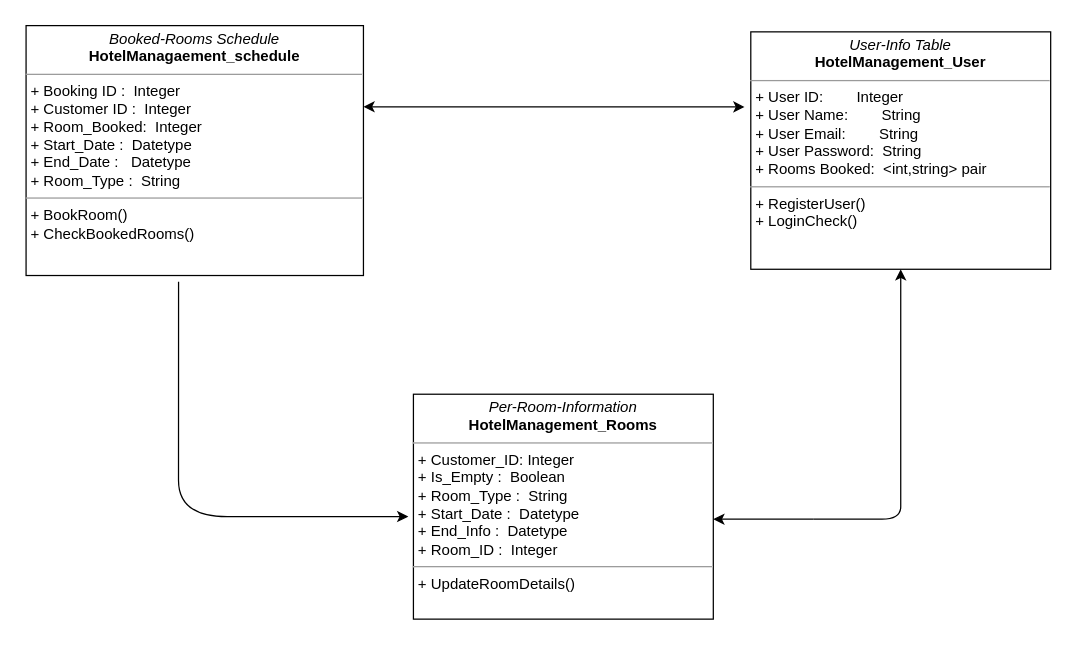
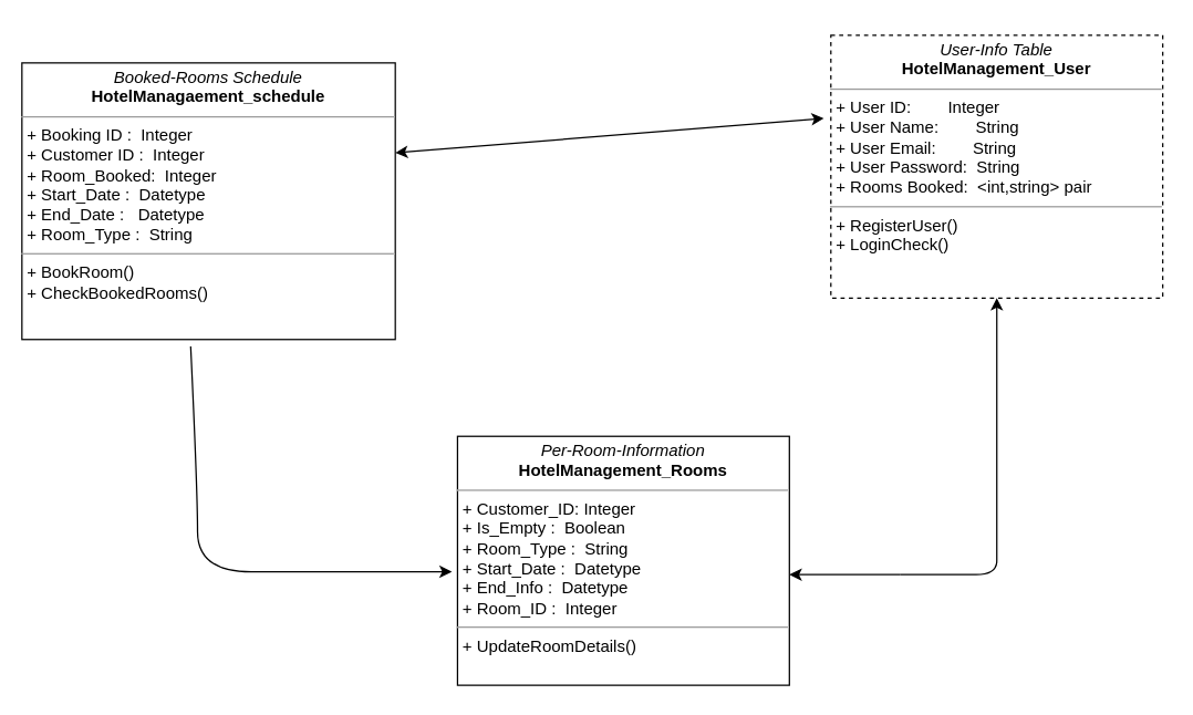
- <mxCell id="3" value="&lt;p style=&quot;margin: 0px ; margin-top: 4px ; text-align: center&quot;&gt;&lt;i&gt;Booked-Rooms Schedule&lt;/i&gt;&lt;br&gt;&lt;b&gt;HotelManagaement_schedule&lt;/b&gt;&lt;/p&gt;&lt;hr size=&quot;1&quot;&gt;&lt;p style=&quot;margin: 0px ; margin-left: 4px&quot;&gt;+ Booking ID&lt;span style=&quot;white-space: pre&quot;&gt; &lt;/span&gt;: &lt;span style=&quot;white-space: pre&quot;&gt; &lt;/span&gt;Integer&lt;/p&gt;&lt;p style=&quot;margin: 0px ; margin-left: 4px&quot;&gt;+ Customer ID&lt;span style=&quot;white-space: pre&quot;&gt; &lt;/span&gt;: &lt;span style=&quot;white-space: pre&quot;&gt; &lt;/span&gt;Integer&lt;/p&gt;&lt;p style=&quot;margin: 0px ; margin-left: 4px&quot;&gt;+ Room_Booked: &lt;span style=&quot;white-space: pre&quot;&gt; &lt;/span&gt;Integer&lt;/p&gt;&lt;p style=&quot;margin: 0px ; margin-left: 4px&quot;&gt;+ Start_Date&lt;span style=&quot;white-space: pre&quot;&gt; &lt;/span&gt;: &lt;span style=&quot;white-space: pre&quot;&gt;&lt;span style=&quot;white-space: pre&quot;&gt; &lt;/span&gt;&lt;/span&gt;Datetype&lt;/p&gt;&lt;p style=&quot;margin: 0px ; margin-left: 4px&quot;&gt;+ End_Date&lt;span style=&quot;white-space: pre&quot;&gt; &lt;/span&gt;:&amp;nbsp; &lt;span style=&quot;white-space: pre&quot;&gt;&lt;span style=&quot;white-space: pre&quot;&gt; &lt;/span&gt;&lt;/span&gt;Datetype&lt;/p&gt;&lt;p style=&quot;margin: 0px ; margin-left: 4px&quot;&gt;+ Room_Type&lt;span style=&quot;white-space: pre&quot;&gt; &lt;/span&gt;: &lt;span style=&quot;white-space: pre&quot;&gt; &lt;/span&gt;String&lt;/p&gt;&lt;hr size=&quot;1&quot;&gt;&lt;p style=&quot;margin: 0px ; margin-left: 4px&quot;&gt;+ BookRoom()&lt;br&gt;+ CheckBookedRooms()&lt;/p&gt;" style="verticalAlign=top;align=left;overflow=fill;fontSize=12;fontFamily=Helvetica;html=1;" vertex="1" parent="1"><mxGeometry x="20" y="20" width="270" height="200" as="geometry" /></mxCell>
+ <mxCell id="3" value="&lt;p style=&quot;margin: 0px ; margin-top: 4px ; text-align: center&quot;&gt;&lt;i&gt;Booked-Rooms Schedule&lt;/i&gt;&lt;br&gt;&lt;b&gt;HotelManagaement_schedule&lt;/b&gt;&lt;/p&gt;&lt;hr size=&quot;1&quot;&gt;&lt;p style=&quot;margin: 0px ; margin-left: 4px&quot;&gt;+ Booking ID&lt;span style=&quot;white-space: pre&quot;&gt; &lt;/span&gt;: &lt;span style=&quot;white-space: pre&quot;&gt; &lt;/span&gt;Integer&lt;/p&gt;&lt;p style=&quot;margin: 0px ; margin-left: 4px&quot;&gt;+ Customer ID&lt;span style=&quot;white-space: pre&quot;&gt; &lt;/span&gt;: &lt;span style=&quot;white-space: pre&quot;&gt; &lt;/span&gt;Integer&lt;/p&gt;&lt;p style=&quot;margin: 0px ; margin-left: 4px&quot;&gt;+ Room_Booked: &lt;span style=&quot;white-space: pre&quot;&gt; &lt;/span&gt;Integer&lt;/p&gt;&lt;p style=&quot;margin: 0px ; margin-left: 4px&quot;&gt;+ Start_Date&lt;span style=&quot;white-space: pre&quot;&gt; &lt;/span&gt;: &lt;span style=&quot;white-space: pre&quot;&gt;&lt;span style=&quot;white-space: pre&quot;&gt; &lt;/span&gt;&lt;/span&gt;Datetype&lt;/p&gt;&lt;p style=&quot;margin: 0px ; margin-left: 4px&quot;&gt;+ End_Date&lt;span style=&quot;white-space: pre&quot;&gt; &lt;/span&gt;:&amp;nbsp; &lt;span style=&quot;white-space: pre&quot;&gt;&lt;span style=&quot;white-space: pre&quot;&gt; &lt;/span&gt;&lt;/span&gt;Datetype&lt;/p&gt;&lt;p style=&quot;margin: 0px ; margin-left: 4px&quot;&gt;+ Room_Type&lt;span style=&quot;white-space: pre&quot;&gt; &lt;/span&gt;: &lt;span style=&quot;white-space: pre&quot;&gt; &lt;/span&gt;String&lt;/p&gt;&lt;hr size=&quot;1&quot;&gt;&lt;p style=&quot;margin: 0px ; margin-left: 4px&quot;&gt;+ BookRoom()&lt;br&gt;+ CheckBookedRooms()&lt;/p&gt;" style="verticalAlign=top;align=left;overflow=fill;fontSize=12;fontFamily=Helvetica;html=1;" vertex="1" parent="1"><mxGeometry x="15" y="45" width="270" height="200" as="geometry" /></mxCell>
- <mxCell id="2" value="&lt;p style=&quot;margin: 0px ; margin-top: 4px ; text-align: center&quot;&gt;&lt;i&gt;User-Info Table&lt;/i&gt;&lt;br&gt;&lt;b&gt;HotelManagement_User&lt;/b&gt;&lt;/p&gt;&lt;hr size=&quot;1&quot;&gt;&lt;p style=&quot;margin: 0px ; margin-left: 4px&quot;&gt;+ User ID: &lt;span style=&quot;white-space: pre&quot;&gt; &lt;/span&gt;&amp;nbsp; &amp;nbsp; &amp;nbsp; Integer&lt;br&gt;+ User Name: &lt;span style=&quot;white-space: pre&quot;&gt; &lt;/span&gt;&amp;nbsp; &amp;nbsp; &amp;nbsp; String&lt;/p&gt;&lt;p style=&quot;margin: 0px ; margin-left: 4px&quot;&gt;+ User Email: &lt;span style=&quot;white-space: pre&quot;&gt; &amp;nbsp;&lt;/span&gt;&amp;nbsp; &amp;nbsp; &amp;nbsp;String&lt;/p&gt;&lt;p style=&quot;margin: 0px ; margin-left: 4px&quot;&gt;+ User Password:&amp;nbsp; String&lt;/p&gt;&lt;p style=&quot;margin: 0px ; margin-left: 4px&quot;&gt;+ Rooms Booked: &lt;span style=&quot;white-space: pre&quot;&gt; &lt;/span&gt;&amp;lt;int,string&amp;gt; pair&lt;/p&gt;&lt;hr size=&quot;1&quot;&gt;&lt;p style=&quot;margin: 0px ; margin-left: 4px&quot;&gt;+ RegisterUser()&lt;br&gt;+ LoginCheck()&lt;/p&gt;" style="verticalAlign=top;align=left;overflow=fill;fontSize=12;fontFamily=Helvetica;html=1;" vertex="1" parent="1"><mxGeometry x="600" y="25" width="240" height="190" as="geometry" /></mxCell>
+ <mxCell id="2" value="&lt;p style=&quot;margin: 0px ; margin-top: 4px ; text-align: center&quot;&gt;&lt;i&gt;User-Info Table&lt;/i&gt;&lt;br&gt;&lt;b&gt;HotelManagement_User&lt;/b&gt;&lt;/p&gt;&lt;hr size=&quot;1&quot;&gt;&lt;p style=&quot;margin: 0px ; margin-left: 4px&quot;&gt;+ User ID: &lt;span style=&quot;white-space: pre&quot;&gt; &lt;/span&gt;&amp;nbsp; &amp;nbsp; &amp;nbsp; Integer&lt;br&gt;+ User Name: &lt;span style=&quot;white-space: pre&quot;&gt; &lt;/span&gt;&amp;nbsp; &amp;nbsp; &amp;nbsp; String&lt;/p&gt;&lt;p style=&quot;margin: 0px ; margin-left: 4px&quot;&gt;+ User Email: &lt;span style=&quot;white-space: pre&quot;&gt; &amp;nbsp;&lt;/span&gt;&amp;nbsp; &amp;nbsp; &amp;nbsp;String&lt;/p&gt;&lt;p style=&quot;margin: 0px ; margin-left: 4px&quot;&gt;+ User Password:&amp;nbsp; String&lt;/p&gt;&lt;p style=&quot;margin: 0px ; margin-left: 4px&quot;&gt;+ Rooms Booked: &lt;span style=&quot;white-space: pre&quot;&gt; &lt;/span&gt;&amp;lt;int,string&amp;gt; pair&lt;/p&gt;&lt;hr size=&quot;1&quot;&gt;&lt;p style=&quot;margin: 0px ; margin-left: 4px&quot;&gt;+ RegisterUser()&lt;br&gt;+ LoginCheck()&lt;/p&gt;" style="verticalAlign=top;align=left;overflow=fill;fontSize=12;fontFamily=Helvetica;html=1;dashed=1;" vertex="1" parent="1"><mxGeometry x="600" y="25" width="240" height="190" as="geometry" /></mxCell>
